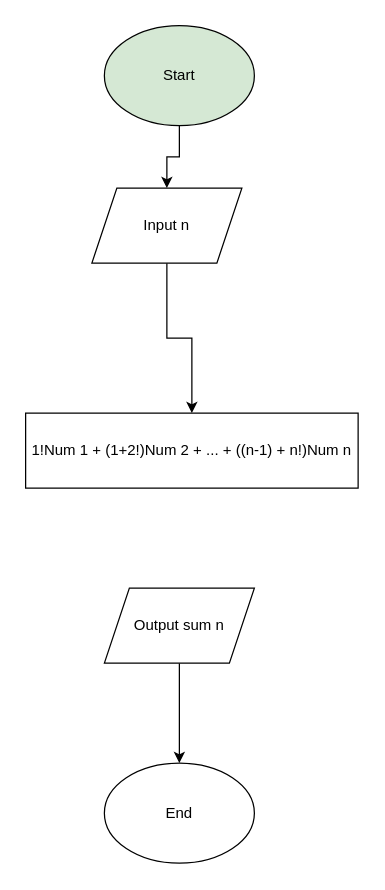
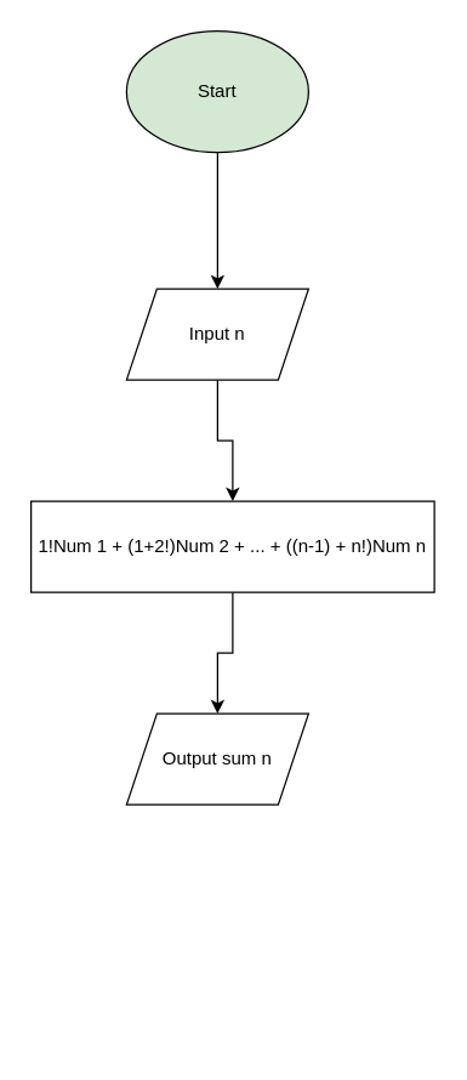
- <mxCell id="5" value="Input n" style="shape=parallelogram;perimeter=parallelogramPerimeter;whiteSpace=wrap;html=1;fixedSize=1;" vertex="1" parent="1"><mxGeometry x="73" y="150" width="120" height="60" as="geometry" /></mxCell>
+ <mxCell id="5" value="Input n" style="shape=parallelogram;perimeter=parallelogramPerimeter;whiteSpace=wrap;html=1;fixedSize=1;" vertex="1" parent="1"><mxGeometry x="83" y="190" width="120" height="60" as="geometry" /></mxCell>
+ <mxCell id="6" value="" style="edgeStyle=orthogonalEdgeStyle;rounded=0;orthogonalLoop=1;jettySize=auto;html=1;" edge="1" parent="1" source="7" target="10"><mxGeometry relative="1" as="geometry" /></mxCell>
- <mxCell id="9" value="" style="edgeStyle=orthogonalEdgeStyle;rounded=0;orthogonalLoop=1;jettySize=auto;html=1;" edge="1" parent="1" source="10" target="8"><mxGeometry relative="1" as="geometry" /></mxCell>
- <mxCell id="8" value="End" style="ellipse;whiteSpace=wrap;html=1;" vertex="1" parent="1"><mxGeometry x="83" y="610" width="120" height="80" as="geometry" /></mxCell>
